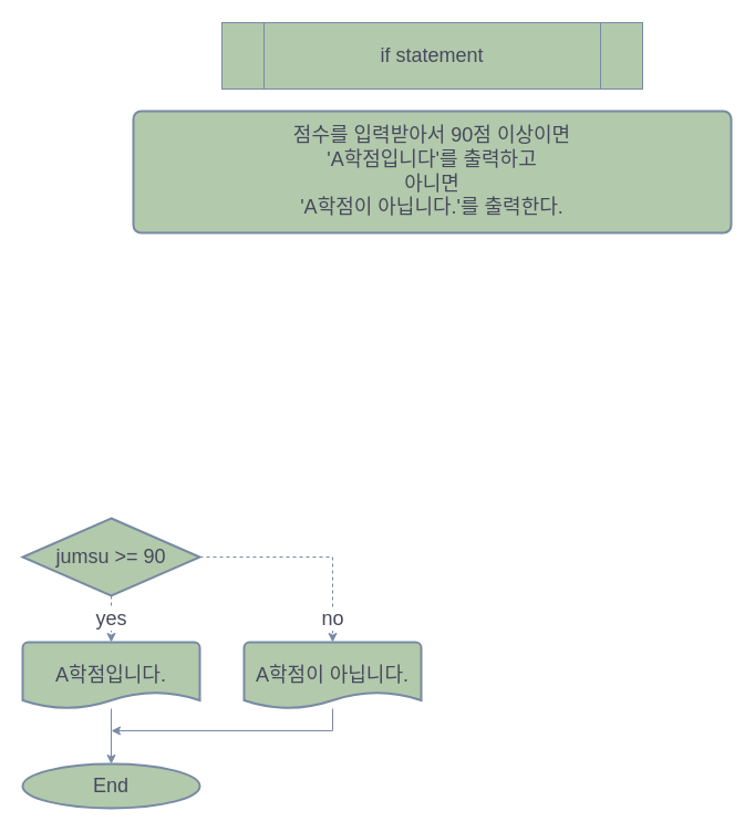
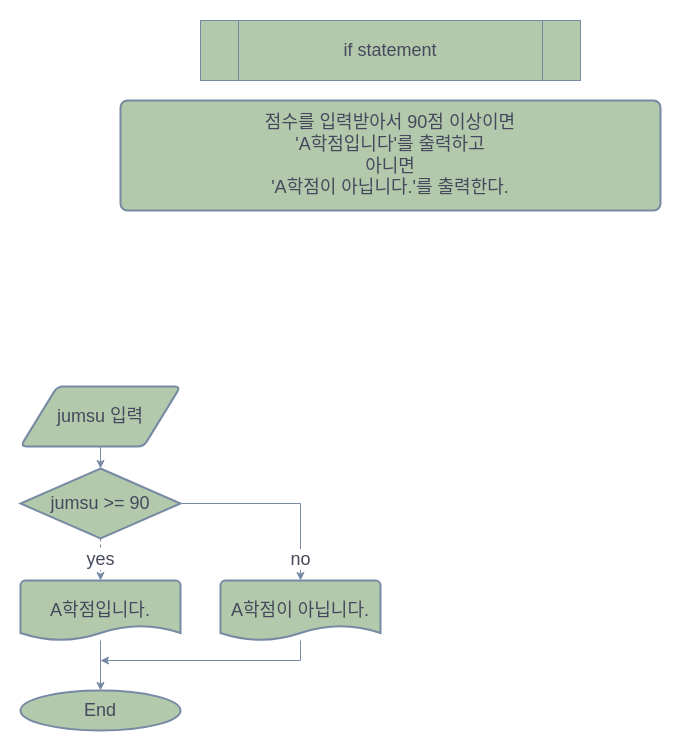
+ <mxCell id="13" value="jumsu 입력" style="shape=parallelogram;html=1;strokeWidth=2;perimeter=parallelogramPerimeter;whiteSpace=wrap;rounded=1;arcSize=12;size=0.23;fontSize=18;fillColor=#B2C9AB;strokeColor=#788AA3;fontColor=#46495D;" vertex="1" parent="1"><mxGeometry x="20" y="386" width="160" height="60" as="geometry" /></mxCell>
+ <mxCell id="12" style="edgeStyle=orthogonalEdgeStyle;rounded=0;orthogonalLoop=1;jettySize=auto;html=1;exitX=0.5;exitY=1;exitDx=0;exitDy=0;entryX=0.5;entryY=0;entryDx=0;entryDy=0;entryPerimeter=0;fontSize=18;strokeColor=#788AA3;fontColor=#46495D;" edge="1" parent="1" source="13" target="7"><mxGeometry relative="1" as="geometry" /></mxCell>
- <mxCell id="6" value="no" style="edgeStyle=orthogonalEdgeStyle;rounded=0;orthogonalLoop=1;jettySize=auto;html=1;fontSize=18;strokeColor=#788AA3;fontColor=#46495D;dashed=1;" edge="1" parent="1" source="7" target="11"><mxGeometry x="0.786" relative="1" as="geometry"><mxPoint as="offset" /></mxGeometry></mxCell>
+ <mxCell id="6" value="no" style="edgeStyle=orthogonalEdgeStyle;rounded=0;orthogonalLoop=1;jettySize=auto;html=1;fontSize=18;strokeColor=#788AA3;fontColor=#46495D;" edge="1" parent="1" source="7" target="11"><mxGeometry x="0.786" relative="1" as="geometry"><mxPoint as="offset" /></mxGeometry></mxCell>
